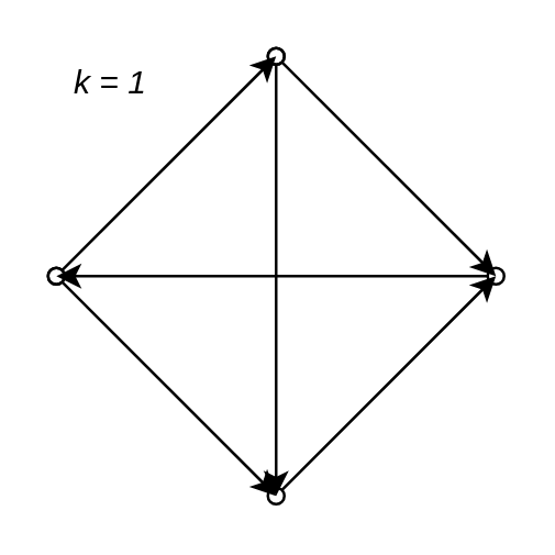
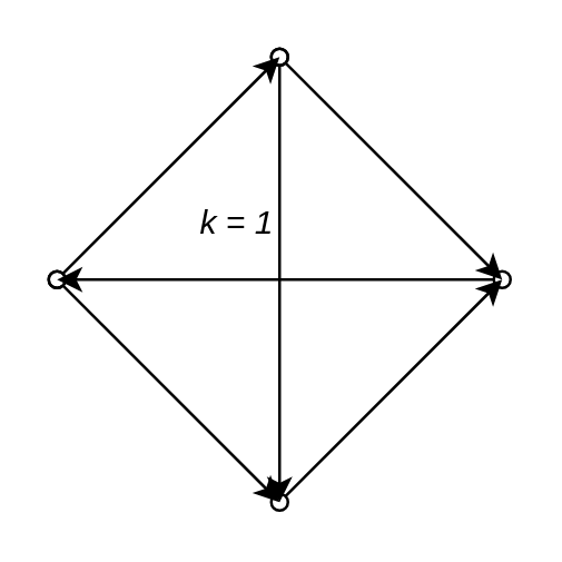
- <mxCell id="8" value="&lt;i&gt;k = 1&lt;/i&gt;" style="text;strokeColor=none;align=center;fillColor=none;html=1;verticalAlign=middle;whiteSpace=wrap;rounded=0;" vertex="1" parent="1"><mxGeometry x="20" y="20" width="40" height="20" as="geometry" /></mxCell>
+ <mxCell id="8" value="&lt;i&gt;k = 1&lt;/i&gt;" style="text;strokeColor=none;align=center;fillColor=none;html=1;verticalAlign=middle;whiteSpace=wrap;rounded=0;" vertex="1" parent="1"><mxGeometry x="65" y="70" width="40" height="20" as="geometry" /></mxCell>
